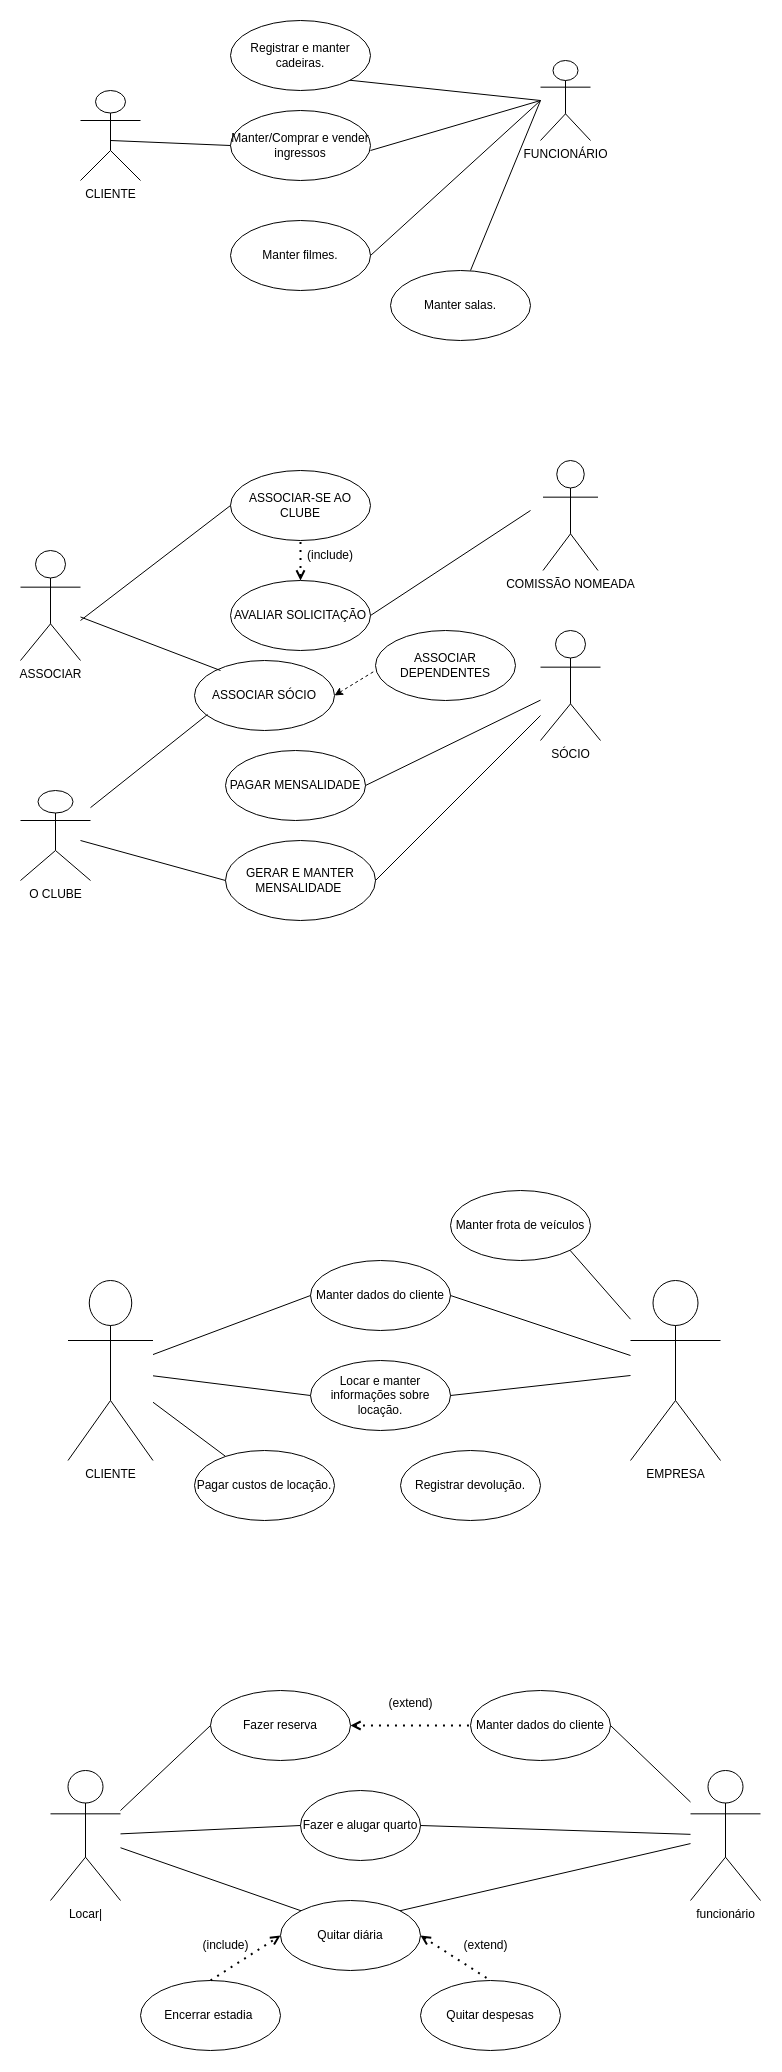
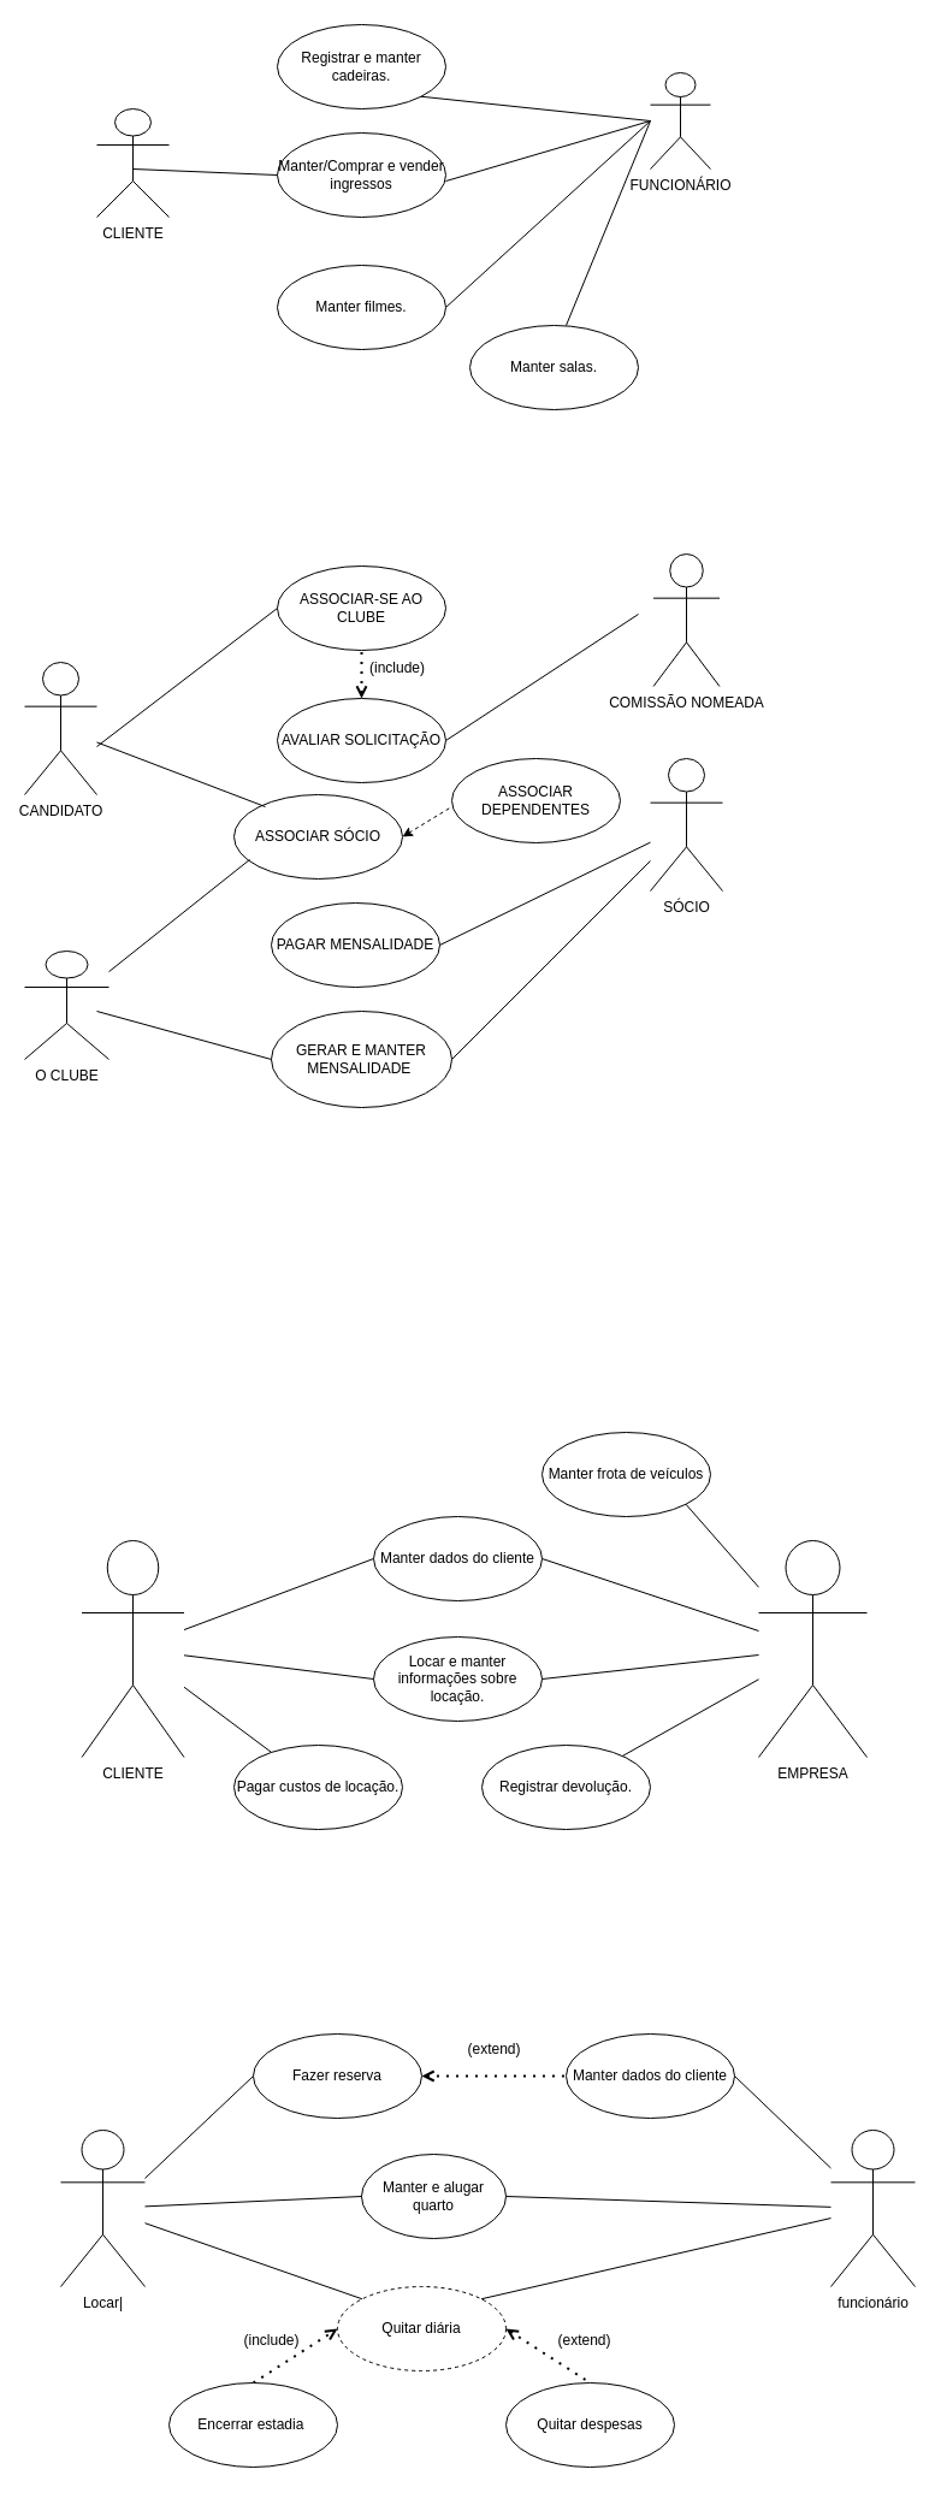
- <mxCell id="11" value="ASSOCIAR" style="shape=umlActor;verticalLabelPosition=bottom;verticalAlign=top;html=1;outlineConnect=0;" parent="1" vertex="1"><mxGeometry x="20" y="550" width="60" height="110" as="geometry" /></mxCell>
+ <mxCell id="11" value="CANDIDATO" style="shape=umlActor;verticalLabelPosition=bottom;verticalAlign=top;html=1;outlineConnect=0;" parent="1" vertex="1"><mxGeometry x="20" y="550" width="60" height="110" as="geometry" /></mxCell>
+ <mxCell id="44" value="" style="endArrow=none;html=1;rounded=0;" parent="1" source="43" target="27" edge="1"><mxGeometry width="50" height="50" relative="1" as="geometry"><mxPoint x="590" y="1520" as="sourcePoint" /><mxPoint x="640" y="1470" as="targetPoint" /></mxGeometry></mxCell>
- <mxCell id="51" value="Fazer e alugar quarto" style="ellipse;whiteSpace=wrap;html=1;" vertex="1" parent="1"><mxGeometry x="300" y="1790" width="120" height="70" as="geometry" /></mxCell>
+ <mxCell id="51" value="Manter e alugar quarto" style="ellipse;whiteSpace=wrap;html=1;" vertex="1" parent="1"><mxGeometry x="300" y="1790" width="120" height="70" as="geometry" /></mxCell>
- <mxCell id="57" value="Quitar diária" style="ellipse;whiteSpace=wrap;html=1;" vertex="1" parent="1"><mxGeometry x="280" y="1900" width="140" height="70" as="geometry" /></mxCell>
+ <mxCell id="57" value="Quitar diária" style="ellipse;whiteSpace=wrap;html=1;dashed=1;" vertex="1" parent="1"><mxGeometry x="280" y="1900" width="140" height="70" as="geometry" /></mxCell>
